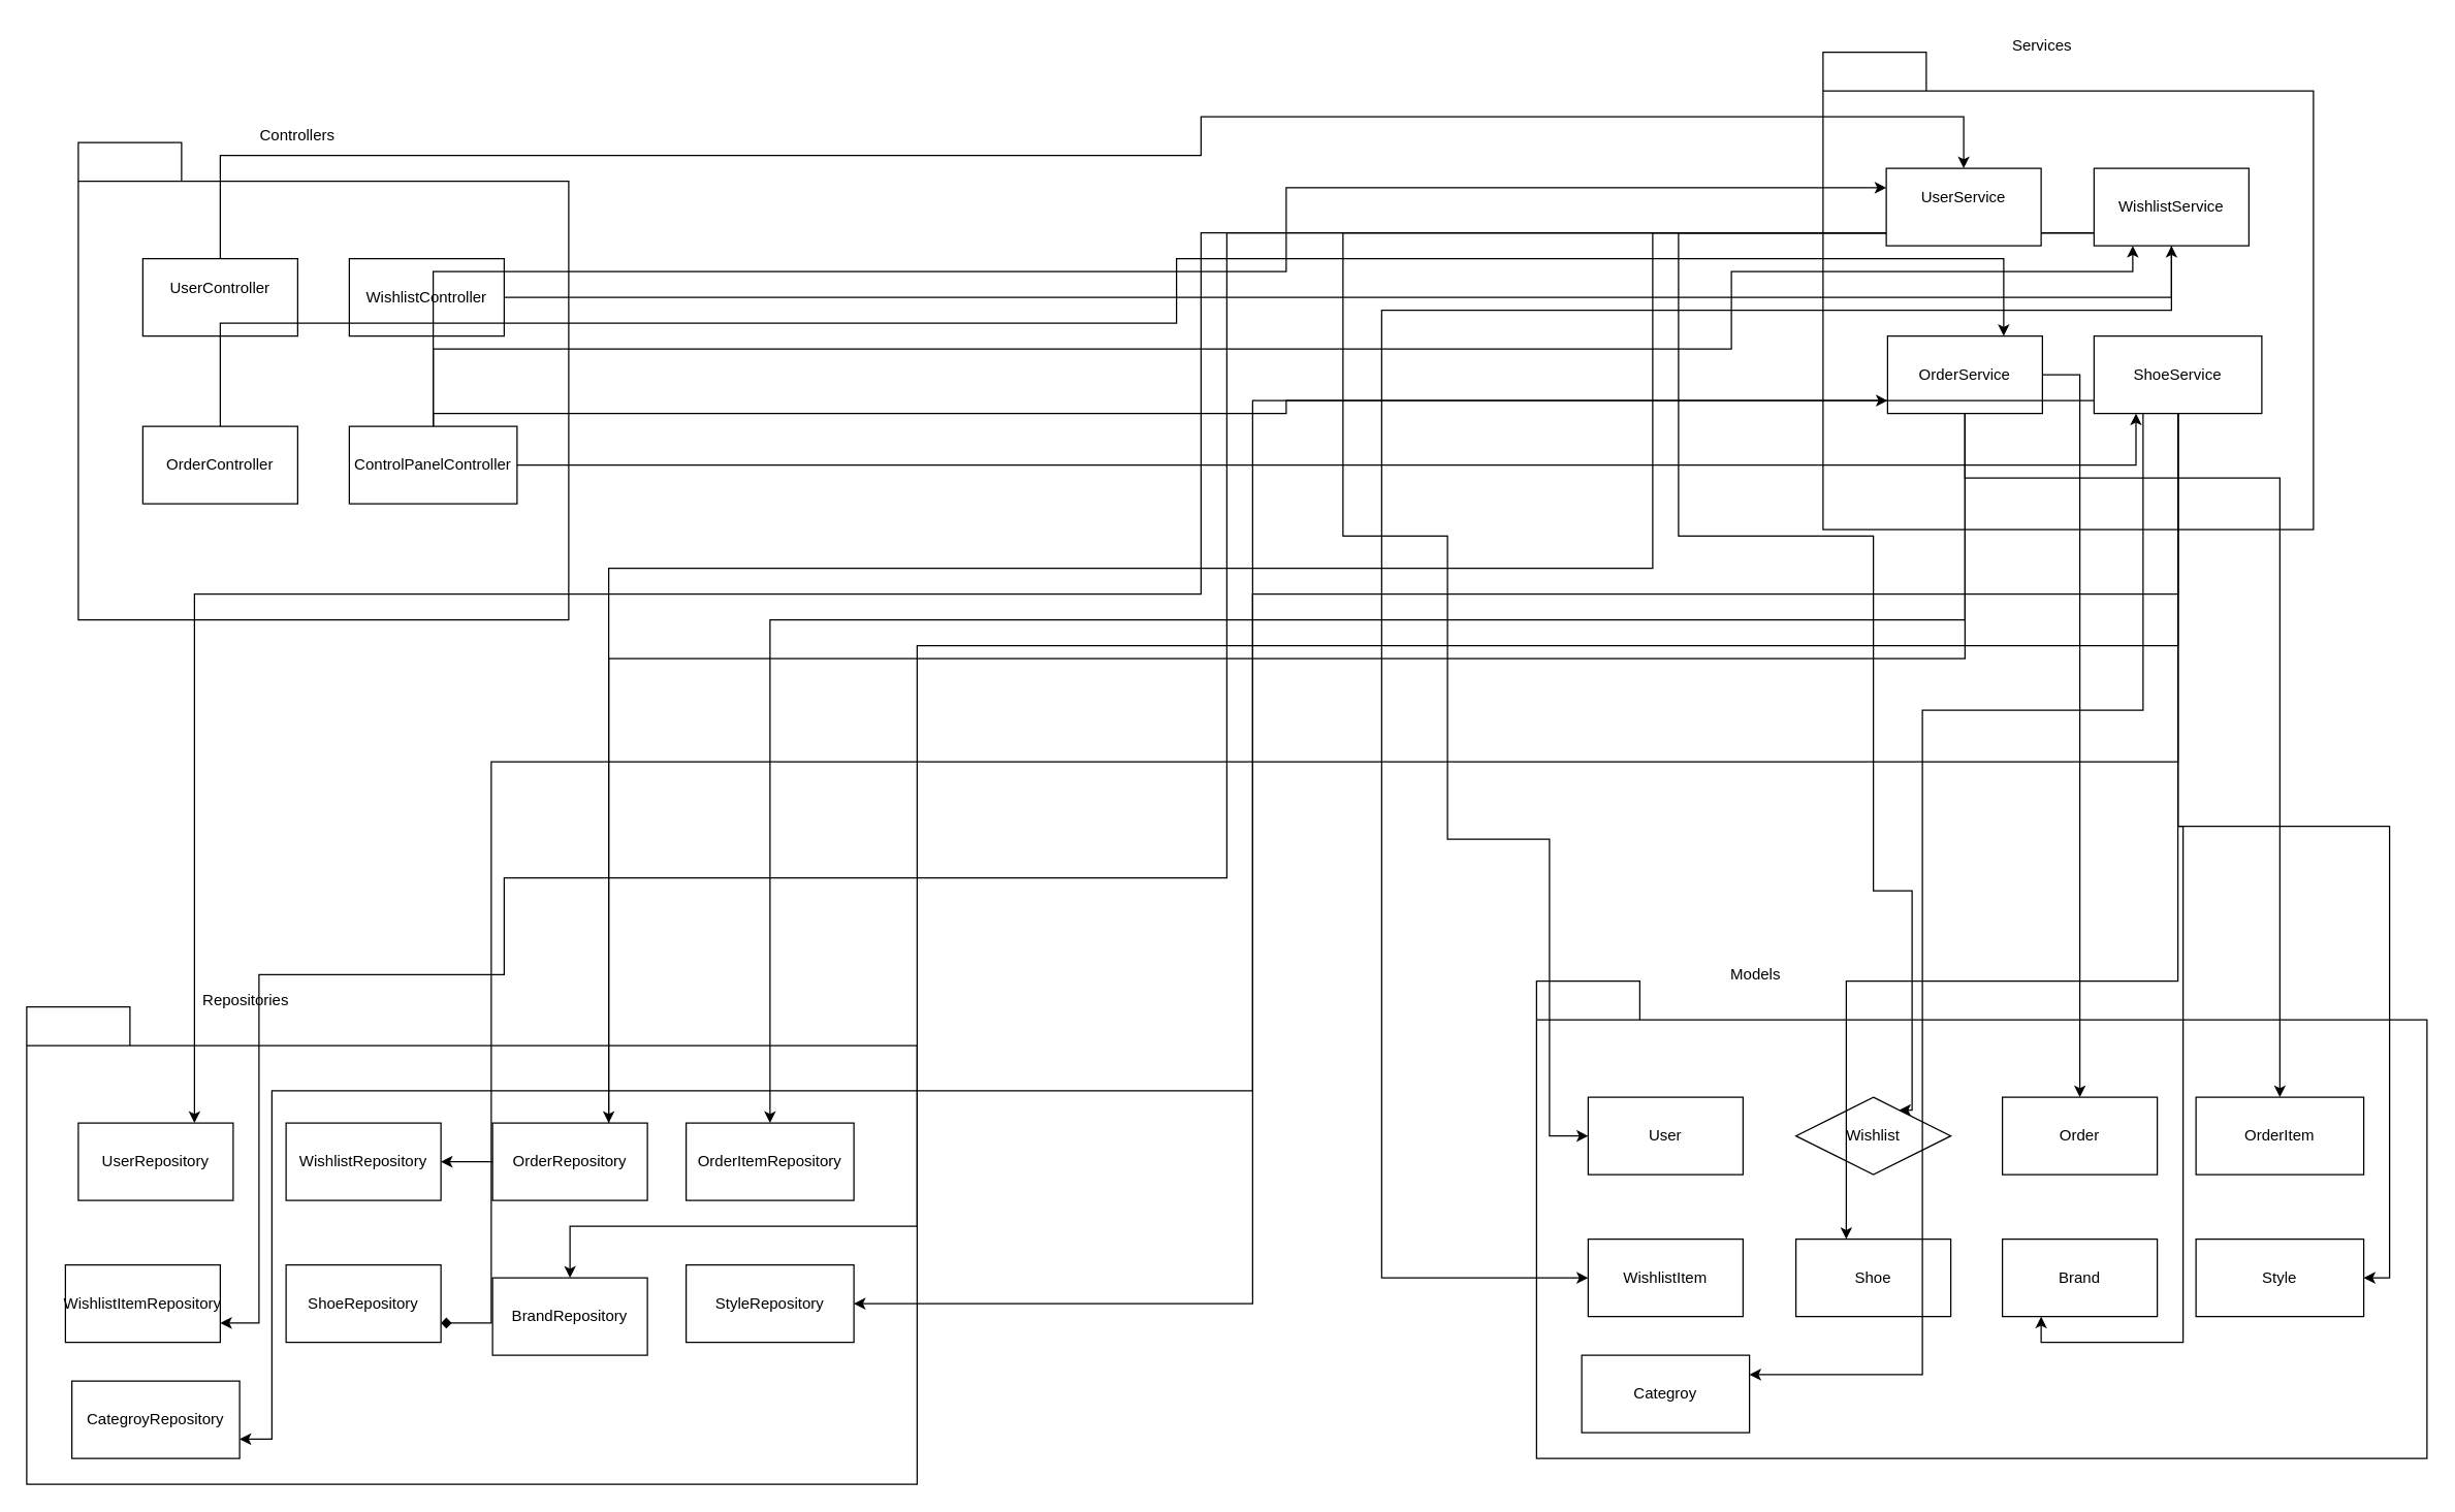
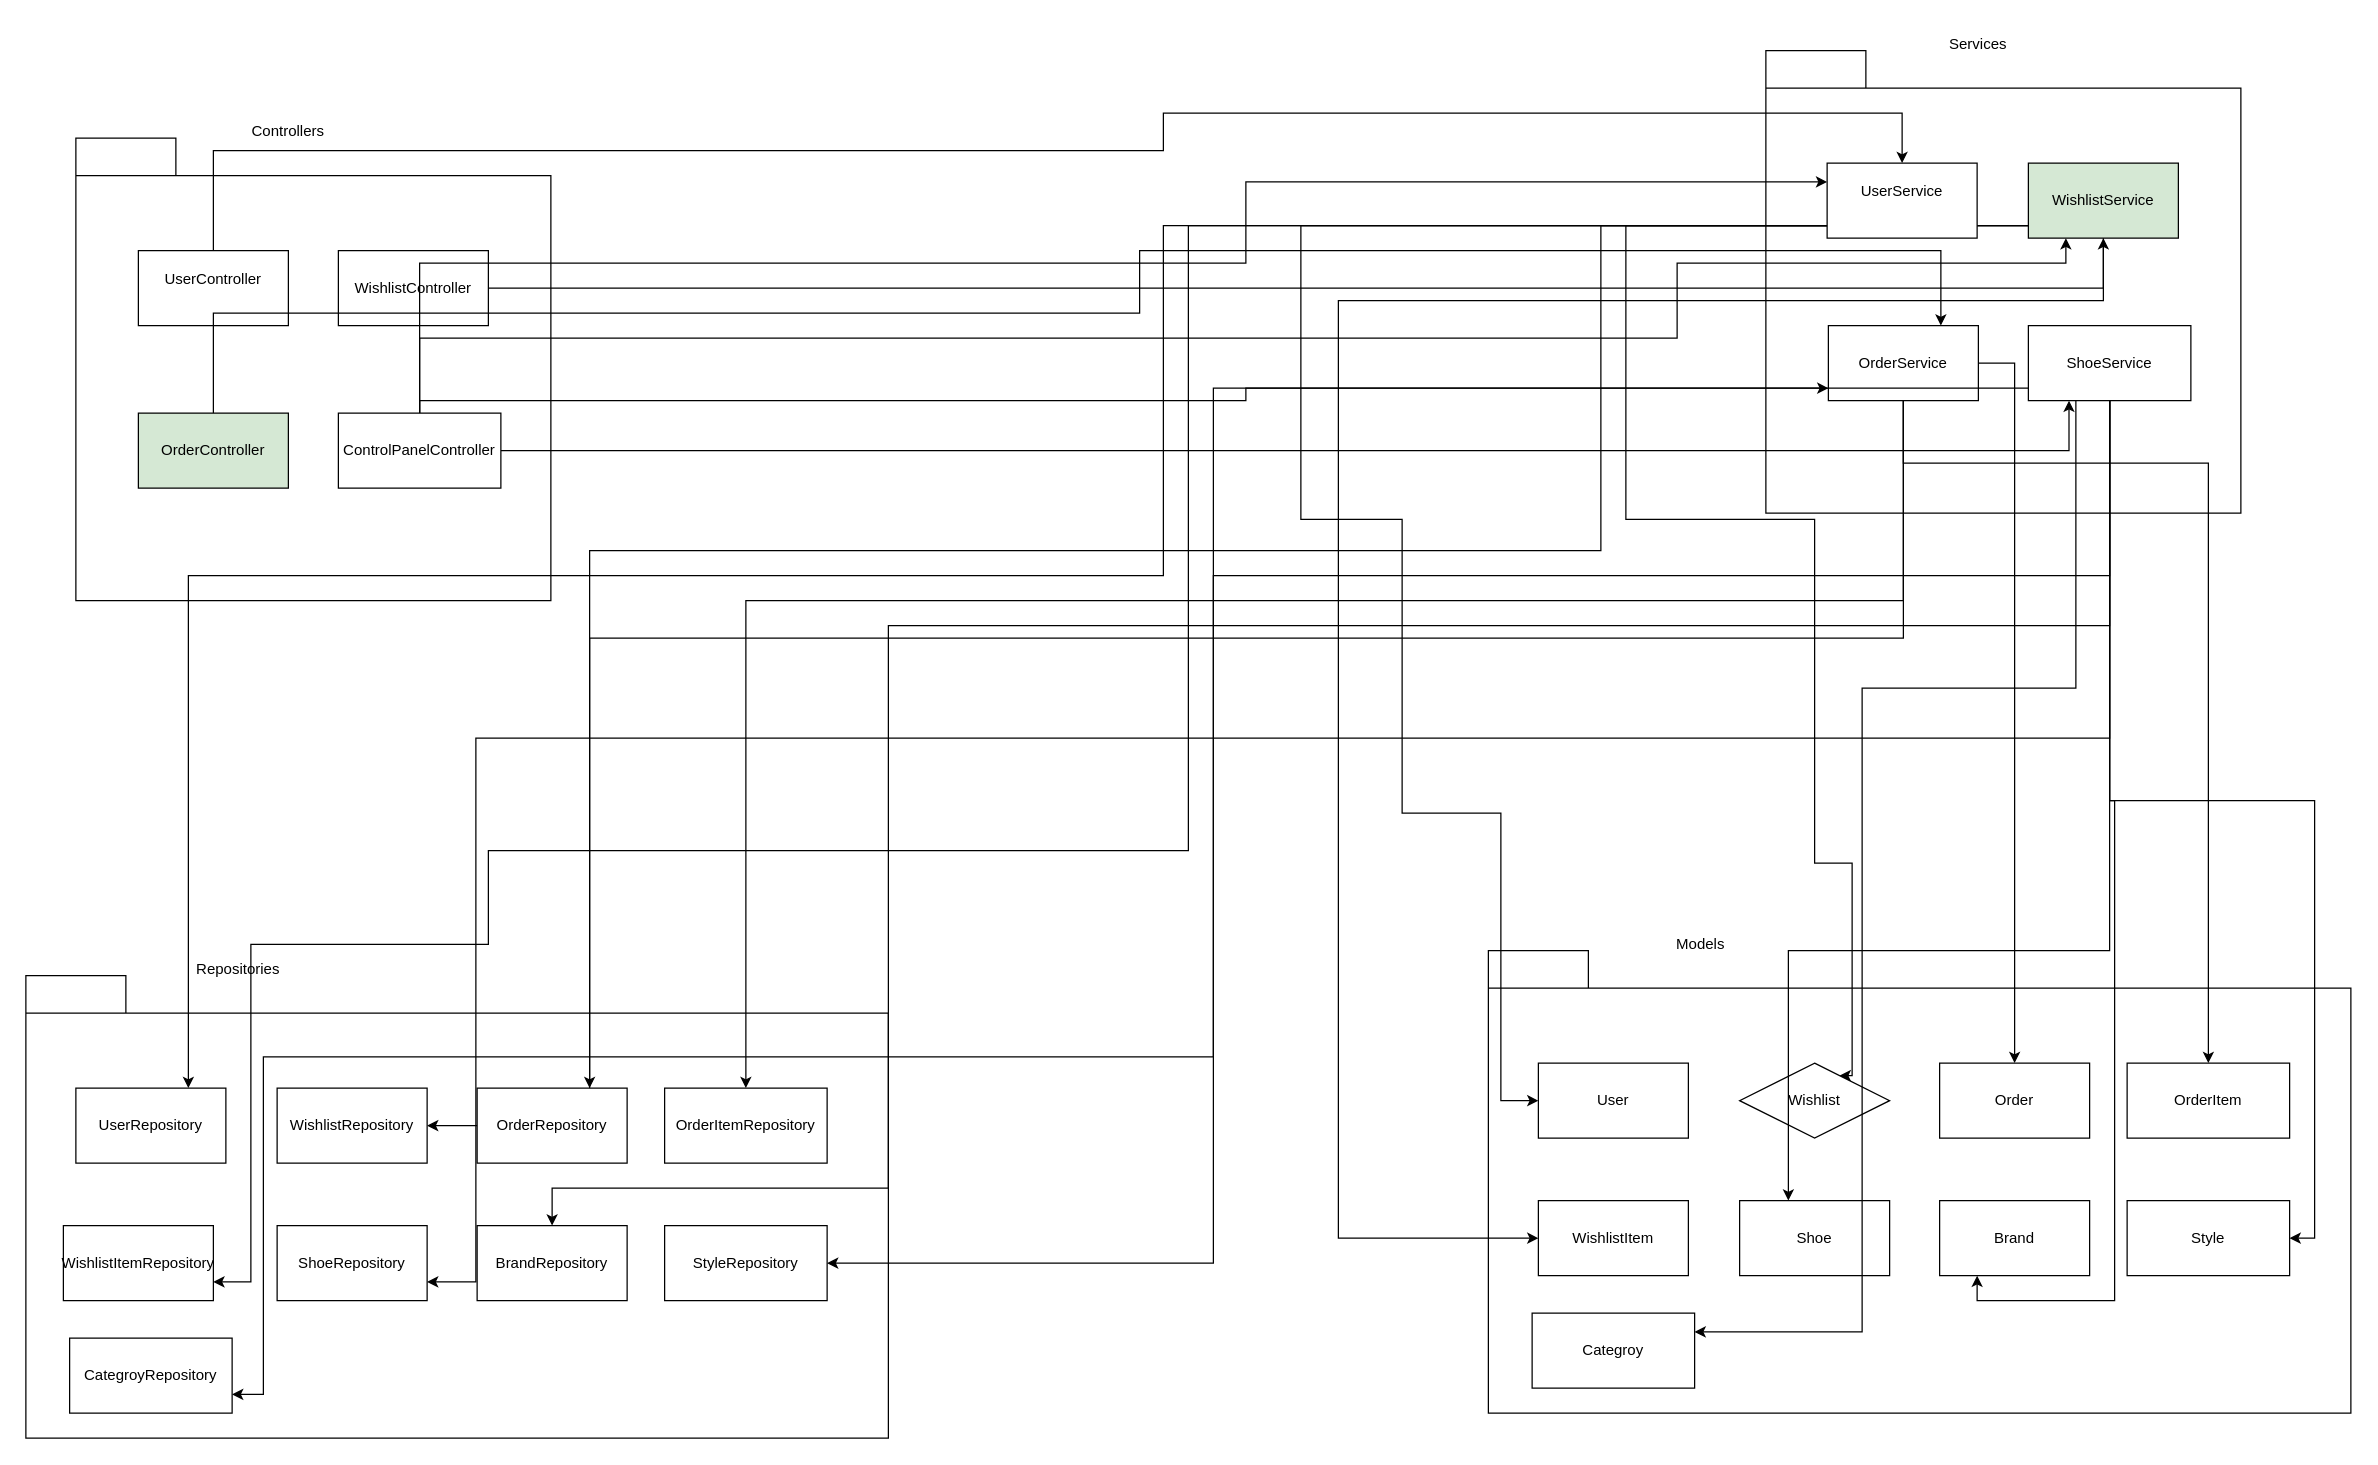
- <mxCell id="24" value="WishlistService" style="rounded=0;whiteSpace=wrap;html=1;" parent="1" vertex="1"><mxGeometry x="1622" y="130" width="120" height="60" as="geometry" /></mxCell>
+ <mxCell id="24" value="WishlistService" style="rounded=0;whiteSpace=wrap;html=1;fillColor=#d5e8d4;" parent="1" vertex="1"><mxGeometry x="1622" y="130" width="120" height="60" as="geometry" /></mxCell>
- <mxCell id="17" value="OrderController" style="rounded=0;whiteSpace=wrap;html=1;" parent="1" vertex="1"><mxGeometry x="110" y="330" width="120" height="60" as="geometry" /></mxCell>
+ <mxCell id="17" value="OrderController" style="rounded=0;whiteSpace=wrap;html=1;fillColor=#d5e8d4;" parent="1" vertex="1"><mxGeometry x="110" y="330" width="120" height="60" as="geometry" /></mxCell>
- <mxCell id="48" value="BrandRepository" style="rounded=0;whiteSpace=wrap;html=1;" parent="1" vertex="1"><mxGeometry x="381" y="990" width="120" height="60" as="geometry" /></mxCell>
+ <mxCell id="48" value="BrandRepository" style="rounded=0;whiteSpace=wrap;html=1;" parent="1" vertex="1"><mxGeometry x="381" y="980" width="120" height="60" as="geometry" /></mxCell>
- <mxCell id="59" style="edgeStyle=orthogonalEdgeStyle;rounded=0;orthogonalLoop=1;jettySize=auto;html=1;entryX=1;entryY=0.75;entryDx=0;entryDy=0;endArrow=diamond;" parent="1" source="60" target="46" edge="1"><mxGeometry relative="1" as="geometry"><Array as="points"><mxPoint x="1687" y="590" /><mxPoint x="380" y="590" /><mxPoint x="380" y="1025" /></Array></mxGeometry></mxCell>
+ <mxCell id="59" style="edgeStyle=orthogonalEdgeStyle;rounded=0;orthogonalLoop=1;jettySize=auto;html=1;entryX=1;entryY=0.75;entryDx=0;entryDy=0;" parent="1" source="60" target="46" edge="1"><mxGeometry relative="1" as="geometry"><Array as="points"><mxPoint x="1687" y="590" /><mxPoint x="380" y="590" /><mxPoint x="380" y="1025" /></Array></mxGeometry></mxCell>
